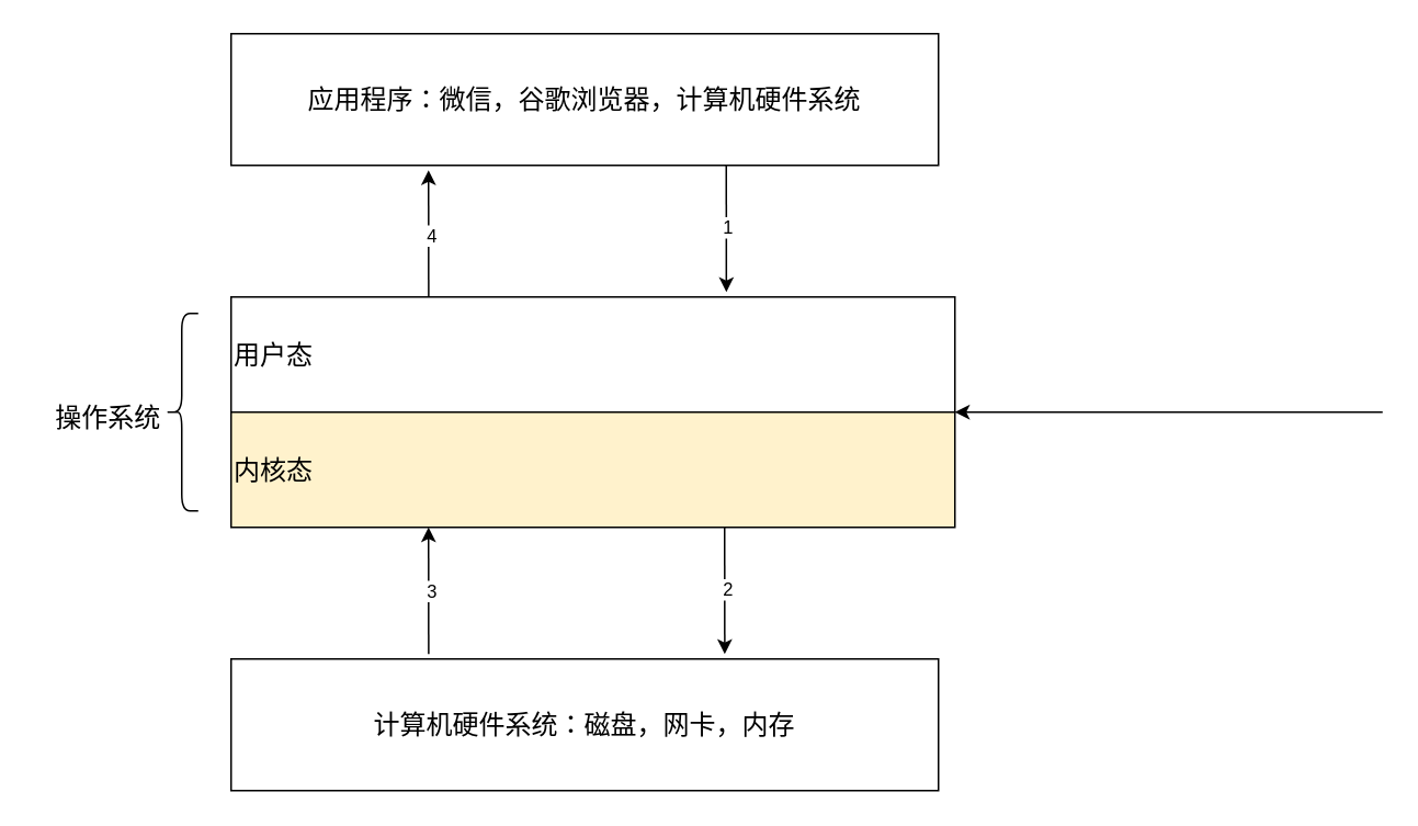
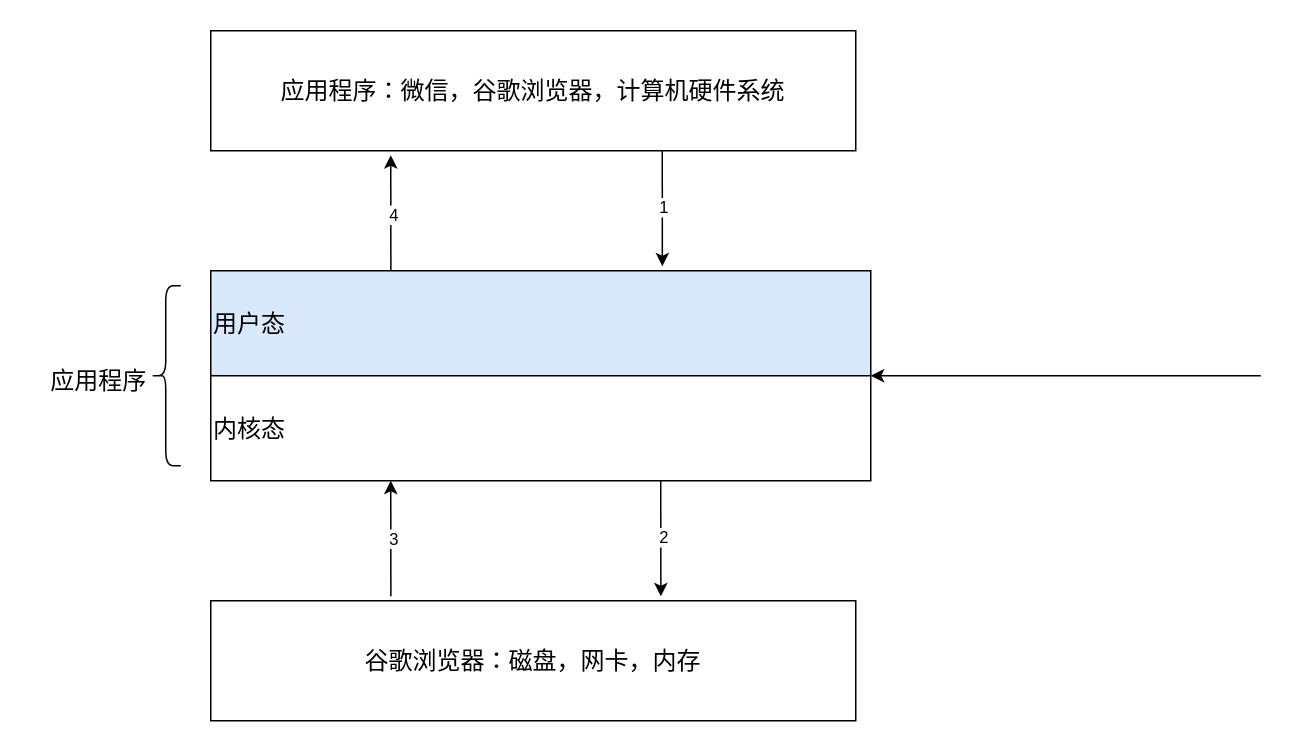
- <mxCell id="3" value="用户态" style="rounded=0;whiteSpace=wrap;html=1;fontSize=16;align=left;" vertex="1" parent="1"><mxGeometry x="140" y="180" width="440" height="70" as="geometry" /></mxCell>
+ <mxCell id="3" value="用户态" style="rounded=0;whiteSpace=wrap;html=1;fontSize=16;align=left;fillColor=#dae8fc;" vertex="1" parent="1"><mxGeometry x="140" y="180" width="440" height="70" as="geometry" /></mxCell>
- <mxCell id="6" value="操作系统" style="text;html=1;align=center;verticalAlign=middle;resizable=0;points=[];autosize=1;strokeColor=none;fillColor=none;fontSize=16;" vertex="1" parent="1"><mxGeometry x="20" y="238" width="90" height="30" as="geometry" /></mxCell>
+ <mxCell id="6" value="应用程序" style="text;html=1;align=center;verticalAlign=middle;resizable=0;points=[];autosize=1;strokeColor=none;fillColor=none;fontSize=16;" vertex="1" parent="1"><mxGeometry x="20" y="238" width="90" height="30" as="geometry" /></mxCell>
- <mxCell id="4" value="内核态" style="rounded=0;whiteSpace=wrap;html=1;align=left;fontSize=16;fillColor=#fff2cc;" vertex="1" parent="1"><mxGeometry x="140" y="250" width="440" height="70" as="geometry" /></mxCell>
+ <mxCell id="4" value="内核态" style="rounded=0;whiteSpace=wrap;html=1;align=left;fontSize=16;" vertex="1" parent="1"><mxGeometry x="140" y="250" width="440" height="70" as="geometry" /></mxCell>
- <mxCell id="15" value="计算机硬件系统：磁盘，网卡，内存" style="rounded=0;whiteSpace=wrap;html=1;fontSize=16;" vertex="1" parent="1"><mxGeometry x="140" y="400" width="430" height="80" as="geometry" /></mxCell>
+ <mxCell id="15" value="谷歌浏览器：磁盘，网卡，内存" style="rounded=0;whiteSpace=wrap;html=1;fontSize=16;" vertex="1" parent="1"><mxGeometry x="140" y="400" width="430" height="80" as="geometry" /></mxCell>
